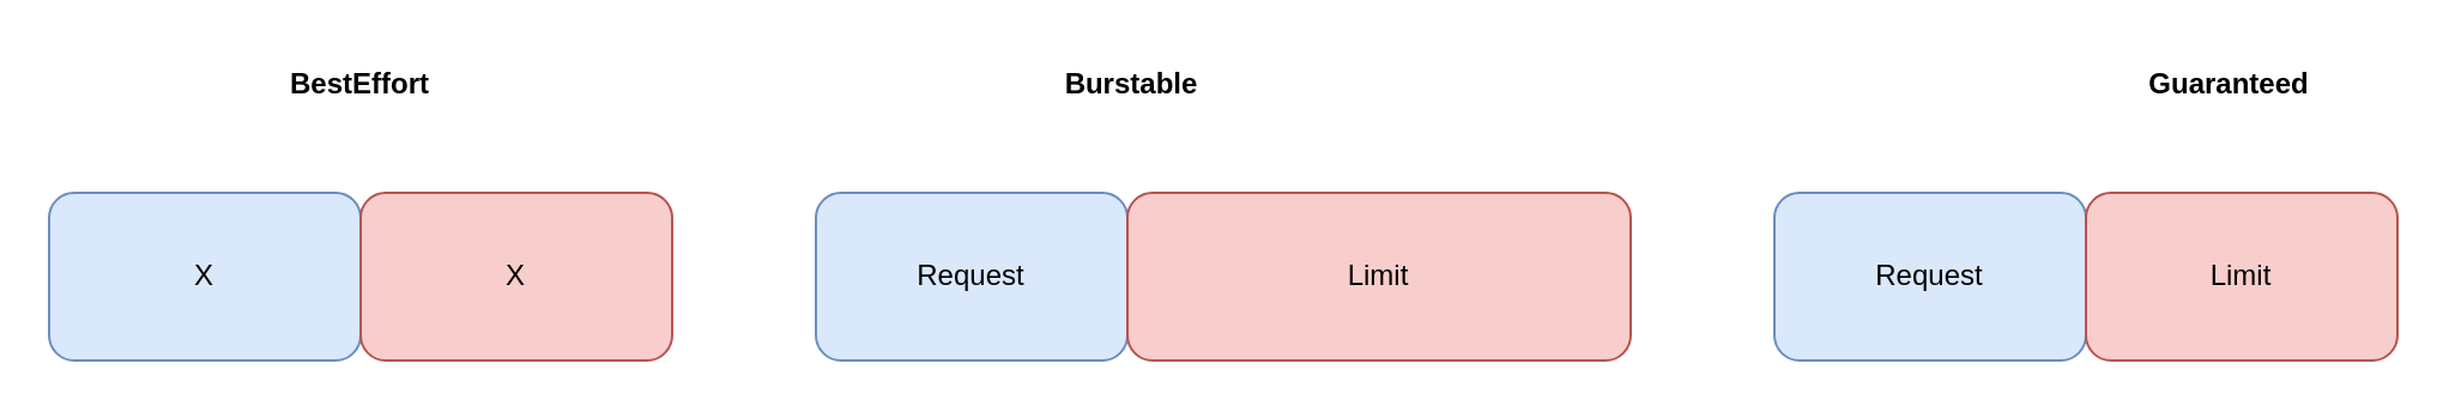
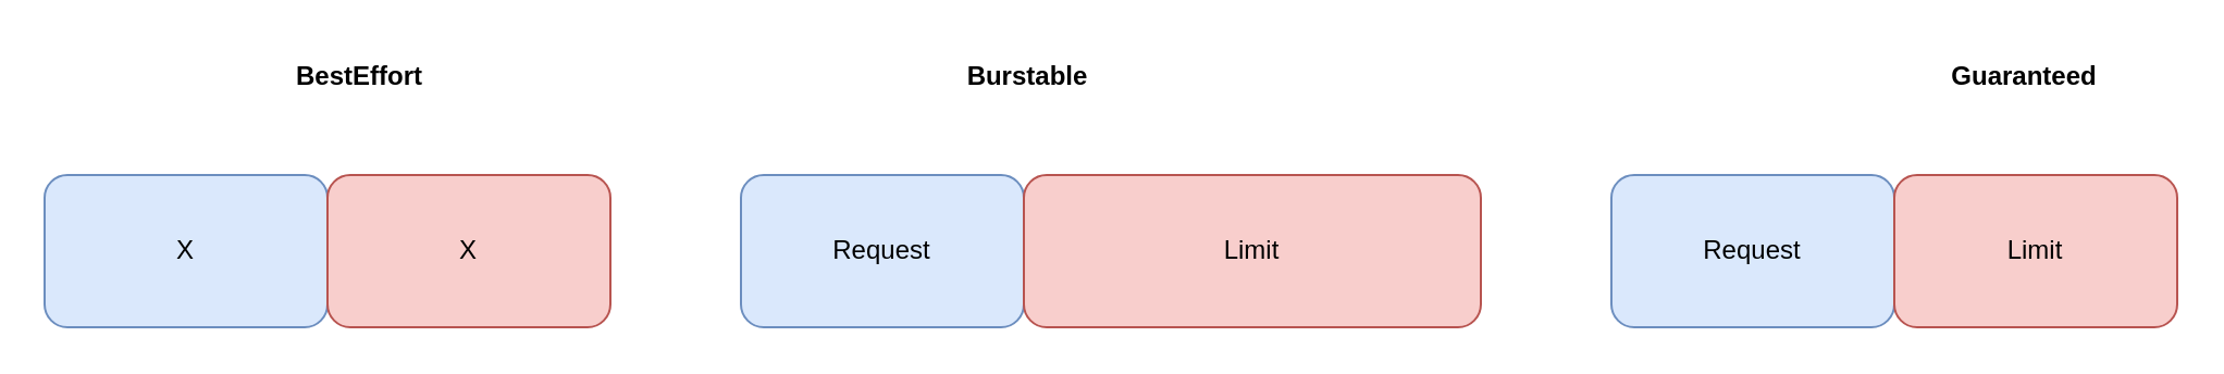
- <mxCell id="7" value="BestEffort" style="text;html=1;strokeColor=none;fillColor=none;align=center;verticalAlign=middle;whiteSpace=wrap;rounded=0;fontStyle=1" vertex="1" parent="1"><mxGeometry x="120" y="20" width="60" height="30" as="geometry" /></mxCell>
+ <mxCell id="7" value="BestEffort" style="text;html=1;strokeColor=none;fillColor=none;align=center;verticalAlign=middle;whiteSpace=wrap;rounded=0;fontStyle=1" vertex="1" parent="1"><mxGeometry x="135" y="20" width="60" height="30" as="geometry" /></mxCell>
